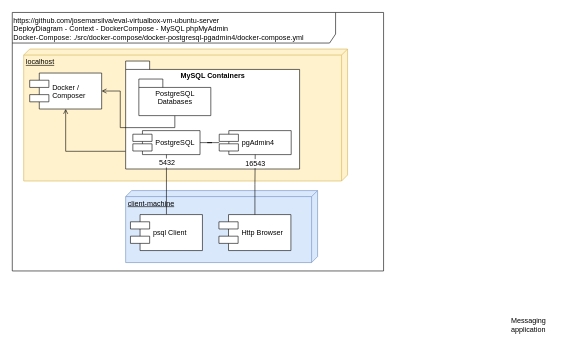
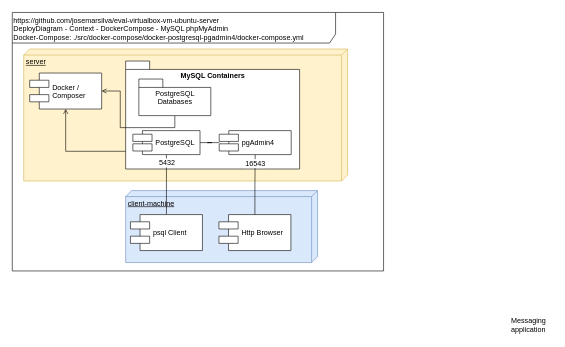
- <mxCell id="3" value="localhost" style="verticalAlign=top;align=left;spacingTop=8;spacingLeft=2;spacingRight=12;shape=cube;size=10;direction=south;fontStyle=4;html=1;fillColor=#fff2cc;strokeColor=#d6b656;" parent="1" vertex="1"><mxGeometry x="39" y="81" width="540" height="220" as="geometry" /></mxCell>
+ <mxCell id="3" value="server" style="verticalAlign=top;align=left;spacingTop=8;spacingLeft=2;spacingRight=12;shape=cube;size=10;direction=south;fontStyle=4;html=1;fillColor=#fff2cc;strokeColor=#d6b656;" parent="1" vertex="1"><mxGeometry x="39" y="81" width="540" height="220" as="geometry" /></mxCell>
